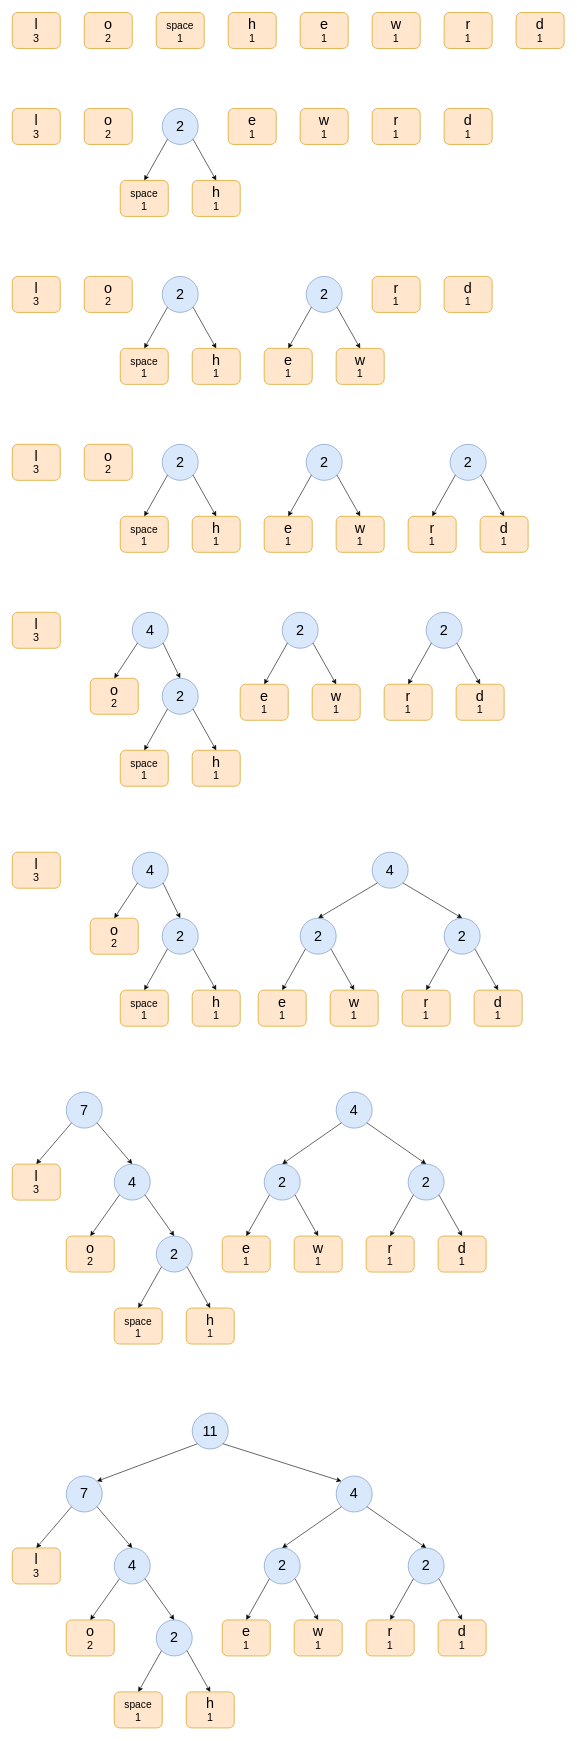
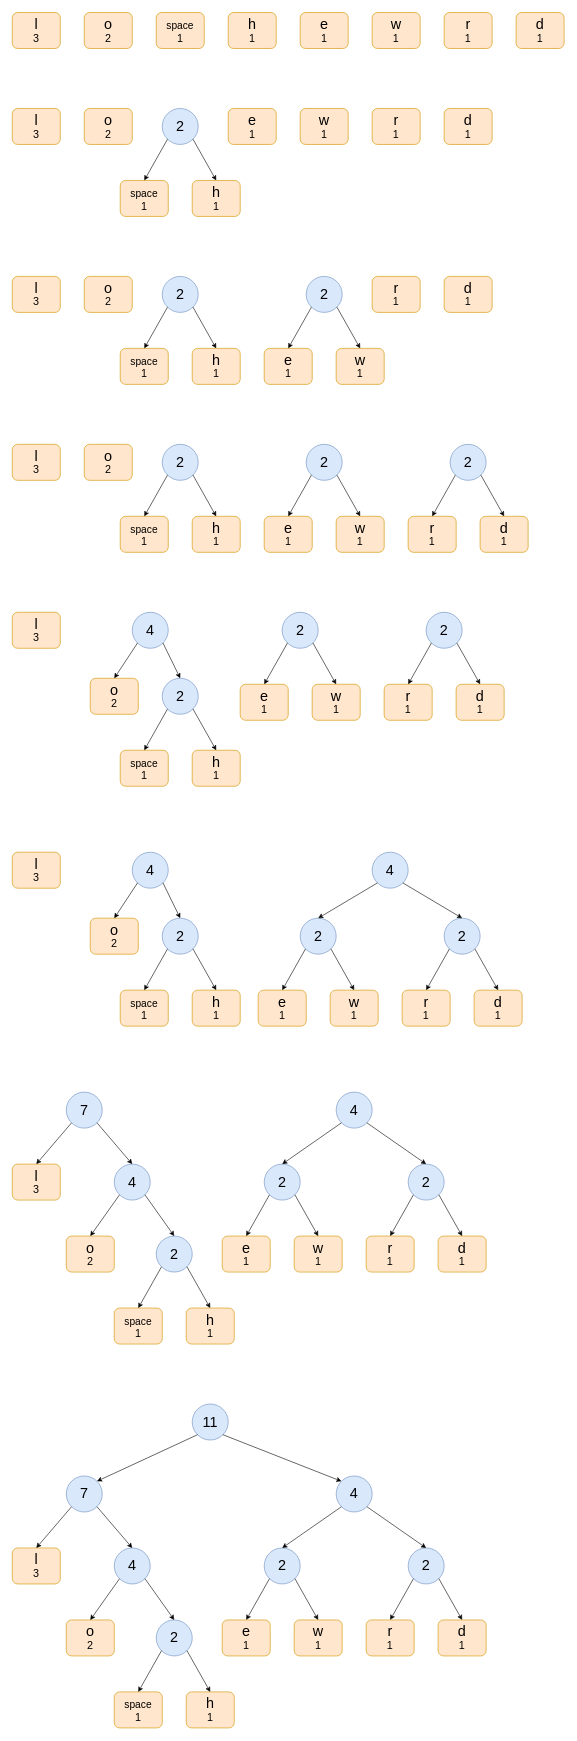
- <mxCell id="339" value="11" style="ellipse;whiteSpace=wrap;html=1;aspect=fixed;rounded=1;fontSize=24;strokeColor=#6c8ebf;strokeWidth=1;fillColor=#dae8fc;" parent="1" vertex="1"><mxGeometry x="320" y="2355" width="60" height="60" as="geometry" /></mxCell>
+ <mxCell id="339" value="11" style="ellipse;whiteSpace=wrap;html=1;aspect=fixed;rounded=1;fontSize=24;strokeColor=#6c8ebf;strokeWidth=1;fillColor=#dae8fc;" parent="1" vertex="1"><mxGeometry x="320" y="2340" width="60" height="60" as="geometry" /></mxCell>
